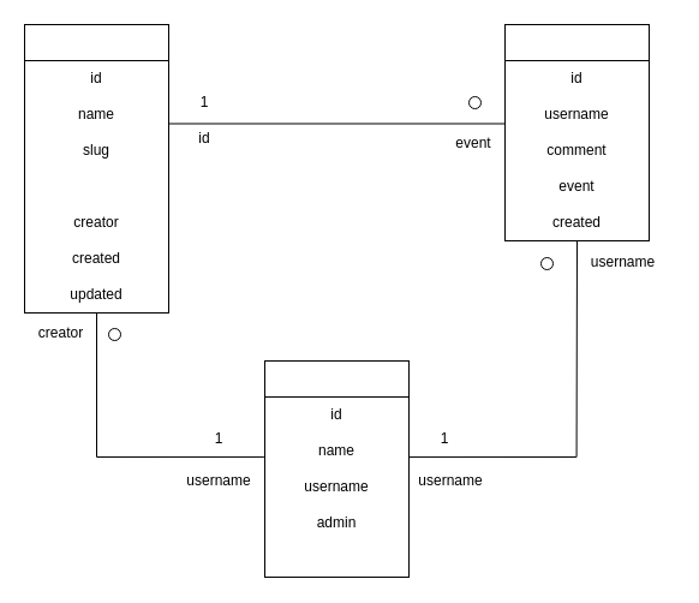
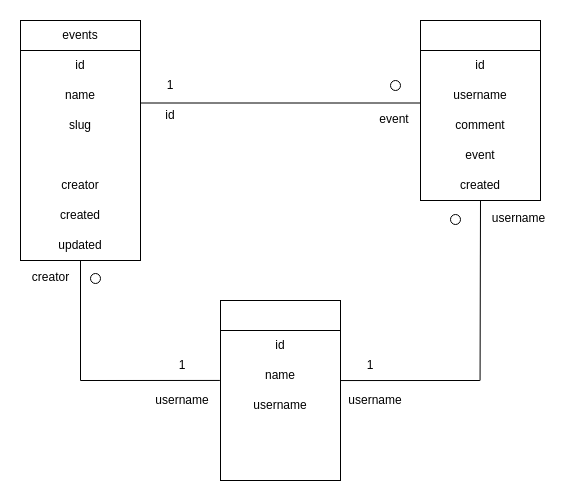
+ <mxCell id="5" value="events" style="text;html=1;strokeColor=none;fillColor=none;align=center;verticalAlign=middle;whiteSpace=wrap;rounded=0;" vertex="1" parent="1"><mxGeometry x="20" y="20" width="120" height="30" as="geometry" /></mxCell>
- <mxCell id="23" value="admin" style="text;html=1;strokeColor=none;fillColor=none;align=center;verticalAlign=middle;whiteSpace=wrap;rounded=0;" vertex="1" parent="1"><mxGeometry x="220" y="420" width="120" height="30" as="geometry" /></mxCell>
